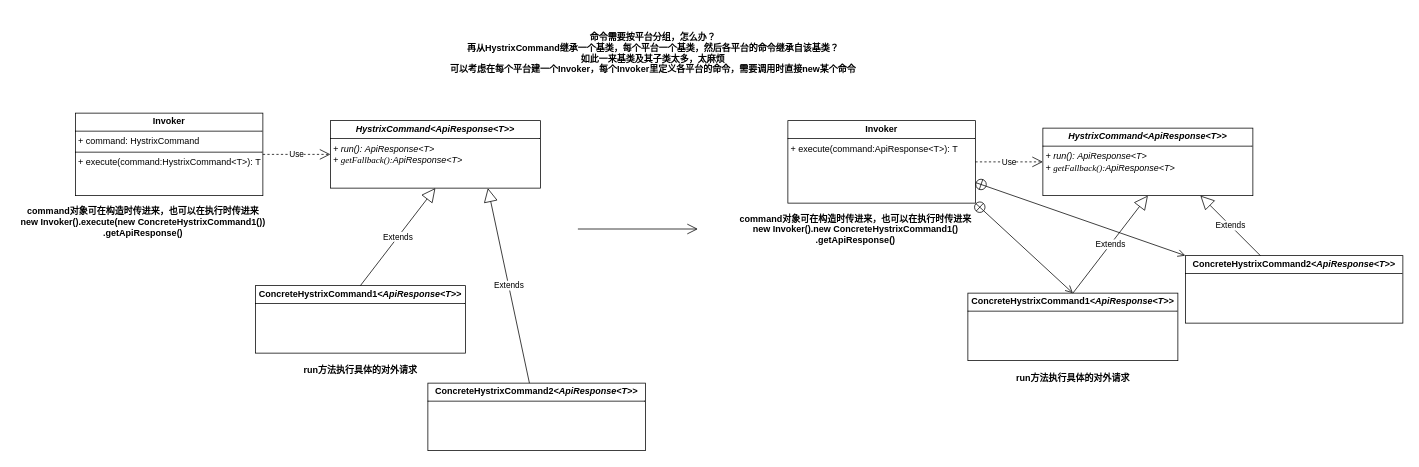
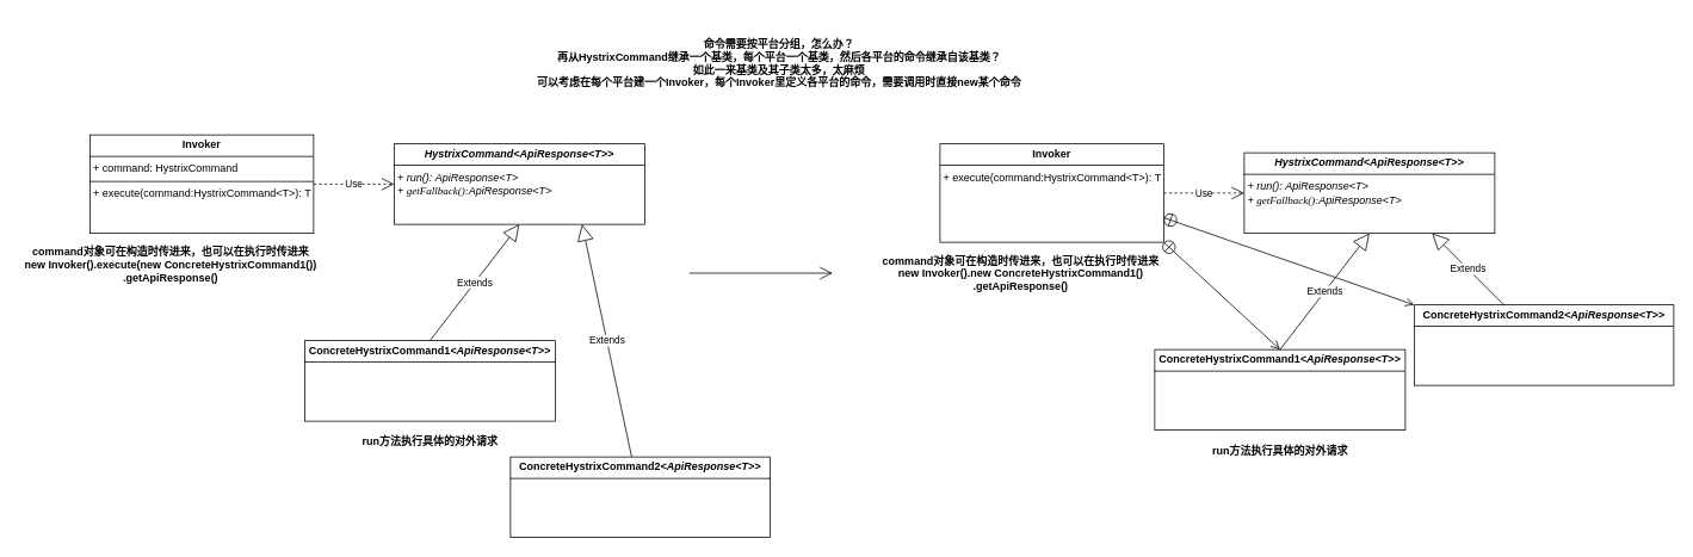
- <mxCell id="12" value="&lt;p style=&quot;margin:0px;margin-top:4px;text-align:center;&quot;&gt;&lt;b&gt;Invoker&lt;/b&gt;&lt;/p&gt;&lt;hr size=&quot;1&quot; style=&quot;border-style:solid;&quot;&gt;&lt;p style=&quot;margin:0px;margin-left:4px;&quot;&gt;&lt;span style=&quot;background-color: initial;&quot;&gt;+ execute(&lt;/span&gt;&lt;span style=&quot;background-color: initial;&quot;&gt;command:&lt;/span&gt;&lt;span style=&quot;background-color: initial; text-align: center;&quot;&gt;ApiResponse&amp;lt;T&amp;gt;&lt;/span&gt;&lt;span style=&quot;background-color: initial;&quot;&gt;): T&lt;/span&gt;&lt;br&gt;&lt;/p&gt;&lt;p style=&quot;margin:0px;margin-left:4px;&quot;&gt;&lt;br&gt;&lt;/p&gt;" style="verticalAlign=top;align=left;overflow=fill;html=1;whiteSpace=wrap;" vertex="1" parent="1"><mxGeometry x="1050" y="160" width="250" height="110" as="geometry" /></mxCell>
+ <mxCell id="12" value="&lt;p style=&quot;margin:0px;margin-top:4px;text-align:center;&quot;&gt;&lt;b&gt;Invoker&lt;/b&gt;&lt;/p&gt;&lt;hr size=&quot;1&quot; style=&quot;border-style:solid;&quot;&gt;&lt;p style=&quot;margin:0px;margin-left:4px;&quot;&gt;&lt;span style=&quot;background-color: initial;&quot;&gt;+ execute(&lt;/span&gt;&lt;span style=&quot;background-color: initial;&quot;&gt;command:&lt;/span&gt;&lt;span style=&quot;background-color: initial; text-align: center;&quot;&gt;HystrixCommand&amp;lt;T&amp;gt;&lt;/span&gt;&lt;span style=&quot;background-color: initial;&quot;&gt;): T&lt;/span&gt;&lt;br&gt;&lt;/p&gt;&lt;p style=&quot;margin:0px;margin-left:4px;&quot;&gt;&lt;br&gt;&lt;/p&gt;" style="verticalAlign=top;align=left;overflow=fill;html=1;whiteSpace=wrap;" vertex="1" parent="1"><mxGeometry x="1050" y="160" width="250" height="110" as="geometry" /></mxCell>
